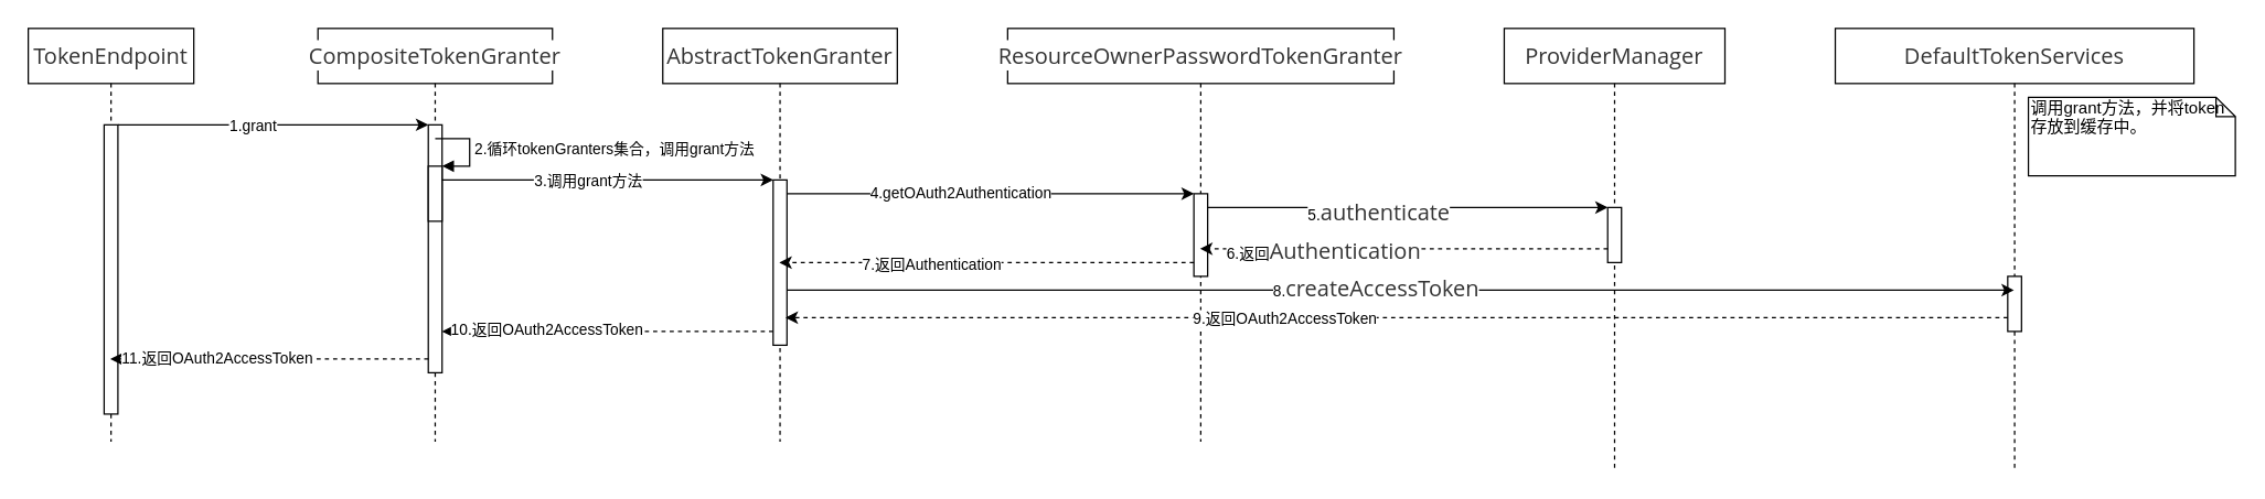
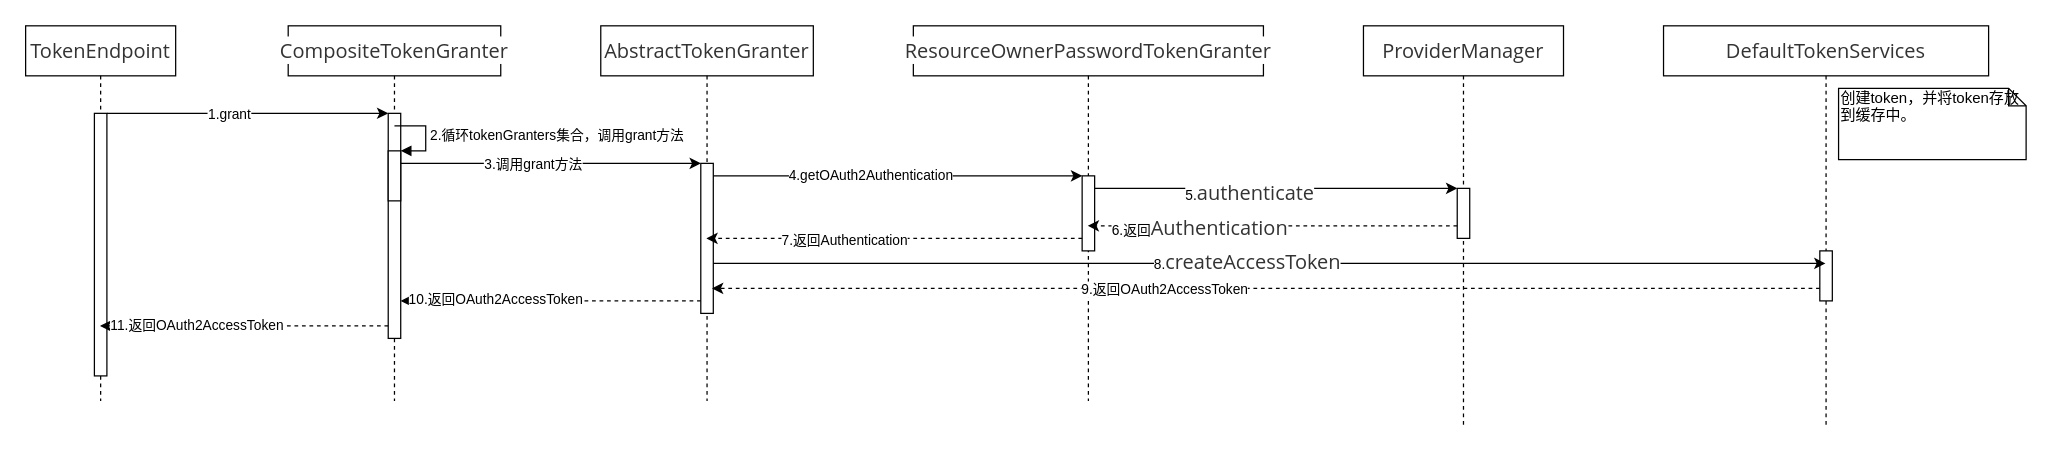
- <mxCell id="36" value="调用grant方法，并将token存放到缓存中。" style="shape=note;whiteSpace=wrap;html=1;size=14;verticalAlign=top;align=left;spacingTop=-6;" vertex="1" parent="1"><mxGeometry x="1470" y="70" width="150" height="57" as="geometry" /></mxCell>
+ <mxCell id="36" value="创建token，并将token存放到缓存中。" style="shape=note;whiteSpace=wrap;html=1;size=14;verticalAlign=top;align=left;spacingTop=-6;" vertex="1" parent="1"><mxGeometry x="1470" y="70" width="150" height="57" as="geometry" /></mxCell>
